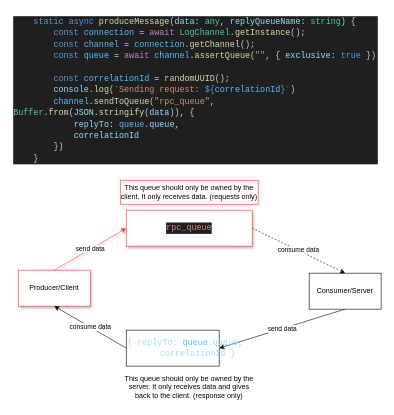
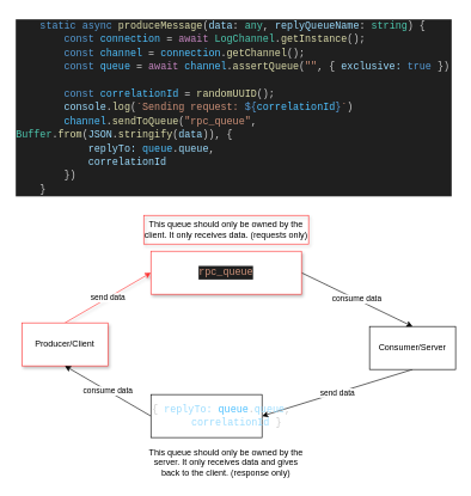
- <mxCell id="6" value="consume data" style="edgeStyle=none;html=1;exitX=1;exitY=0.5;exitDx=0;exitDy=0;entryX=0.5;entryY=0;entryDx=0;entryDy=0;dashed=1;" parent="1" source="7" target="5" edge="1"><mxGeometry relative="1" as="geometry" /></mxCell>
+ <mxCell id="6" value="consume data" style="edgeStyle=none;html=1;exitX=1;exitY=0.5;exitDx=0;exitDy=0;entryX=0.5;entryY=0;entryDx=0;entryDy=0;" parent="1" source="7" target="5" edge="1"><mxGeometry relative="1" as="geometry" /></mxCell>
